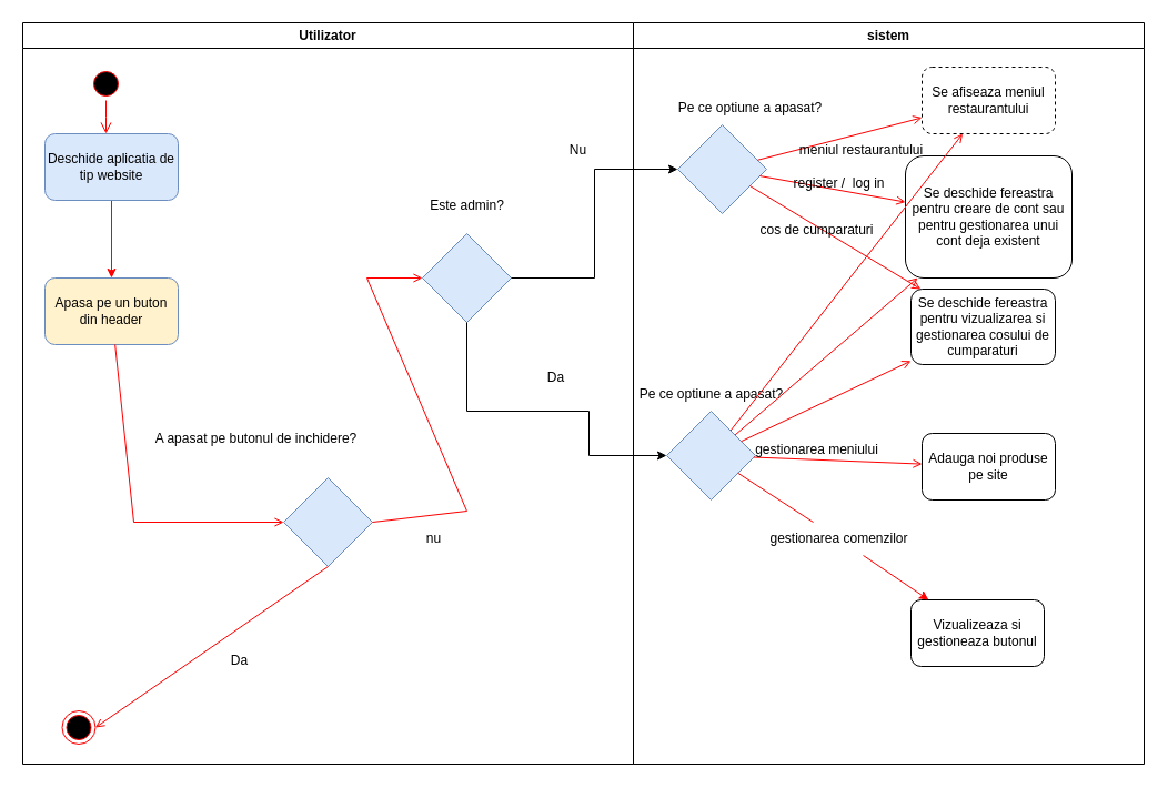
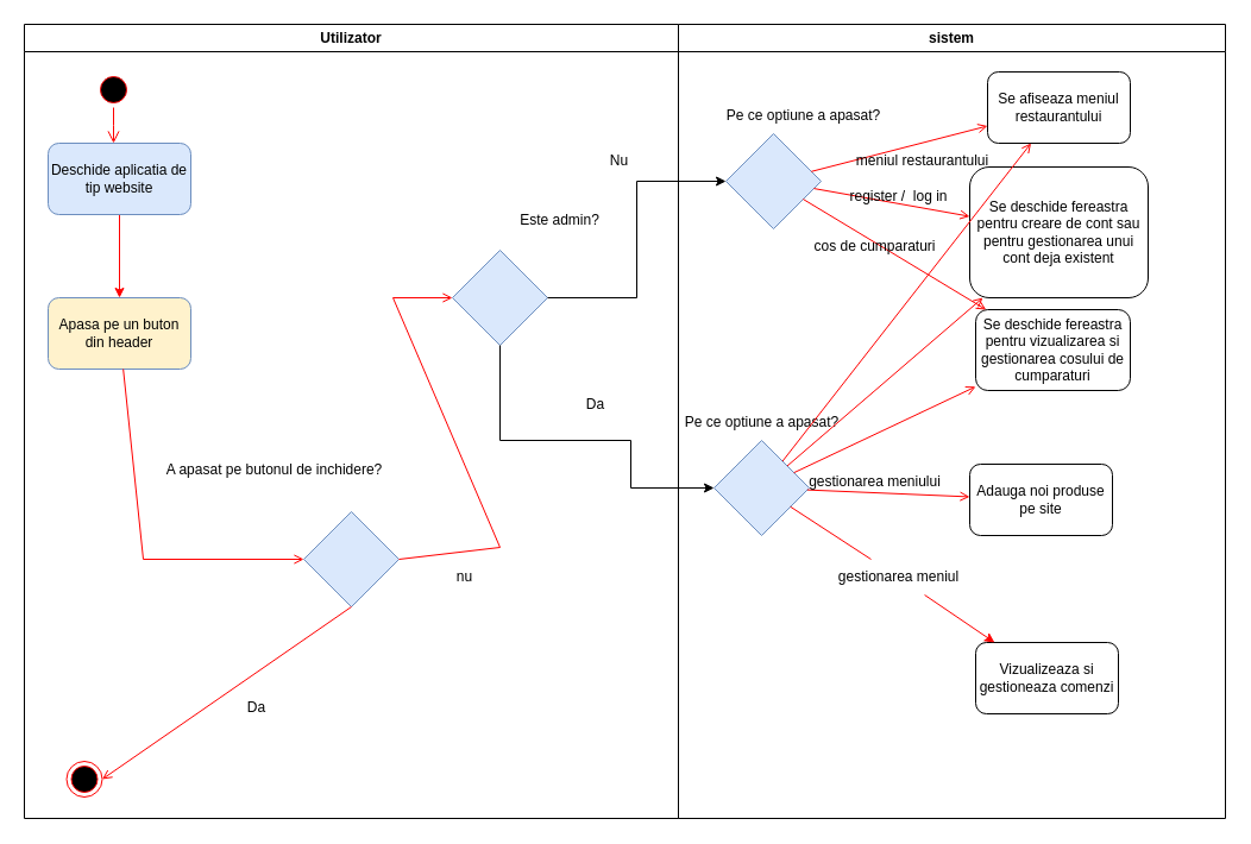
- <mxCell id="22" value="Se afiseaza meniul restaurantului" style="rounded=1;whiteSpace=wrap;html=1;dashed=1;" vertex="1" parent="19"><mxGeometry x="260" y="40" width="120" height="60" as="geometry" /></mxCell>
+ <mxCell id="22" value="Se afiseaza meniul restaurantului" style="rounded=1;whiteSpace=wrap;html=1;" vertex="1" parent="19"><mxGeometry x="260" y="40" width="120" height="60" as="geometry" /></mxCell>
- <mxCell id="16" value="Este admin?" style="text;html=1;align=center;verticalAlign=middle;resizable=0;points=[];autosize=1;strokeColor=none;fillColor=none;" vertex="1" parent="2"><mxGeometry x="355" y="150" width="90" height="30" as="geometry" /></mxCell>
+ <mxCell id="16" value="Este admin?" style="text;html=1;align=center;verticalAlign=middle;resizable=0;points=[];autosize=1;strokeColor=none;fillColor=none;" vertex="1" parent="2"><mxGeometry x="405" y="150" width="90" height="30" as="geometry" /></mxCell>
- <mxCell id="30" value="Adauga noi produse pe site" style="rounded=1;whiteSpace=wrap;html=1;" vertex="1" parent="19"><mxGeometry x="260" y="370" width="120" height="60" as="geometry" /></mxCell>
+ <mxCell id="30" value="Adauga noi produse pe site" style="rounded=1;whiteSpace=wrap;html=1;" vertex="1" parent="19"><mxGeometry x="245" y="370" width="120" height="60" as="geometry" /></mxCell>
- <mxCell id="37" value="gestionarea comenzilor" style="text;html=1;align=center;verticalAlign=middle;resizable=0;points=[];autosize=1;strokeColor=none;fillColor=none;" vertex="1" parent="19"><mxGeometry x="110" y="450" width="150" height="30" as="geometry" /></mxCell>
+ <mxCell id="37" value="gestionarea meniul" style="text;html=1;align=center;verticalAlign=middle;resizable=0;points=[];autosize=1;strokeColor=none;fillColor=none;" vertex="1" parent="19"><mxGeometry x="110" y="450" width="150" height="30" as="geometry" /></mxCell>
- <mxCell id="31" value="Vizualizeaza si gestioneaza butonul" style="rounded=1;whiteSpace=wrap;html=1;" vertex="1" parent="19"><mxGeometry x="250" y="520" width="120" height="60" as="geometry" /></mxCell>
+ <mxCell id="31" value="Vizualizeaza si gestioneaza comenzi" style="rounded=1;whiteSpace=wrap;html=1;" vertex="1" parent="19"><mxGeometry x="250" y="520" width="120" height="60" as="geometry" /></mxCell>
